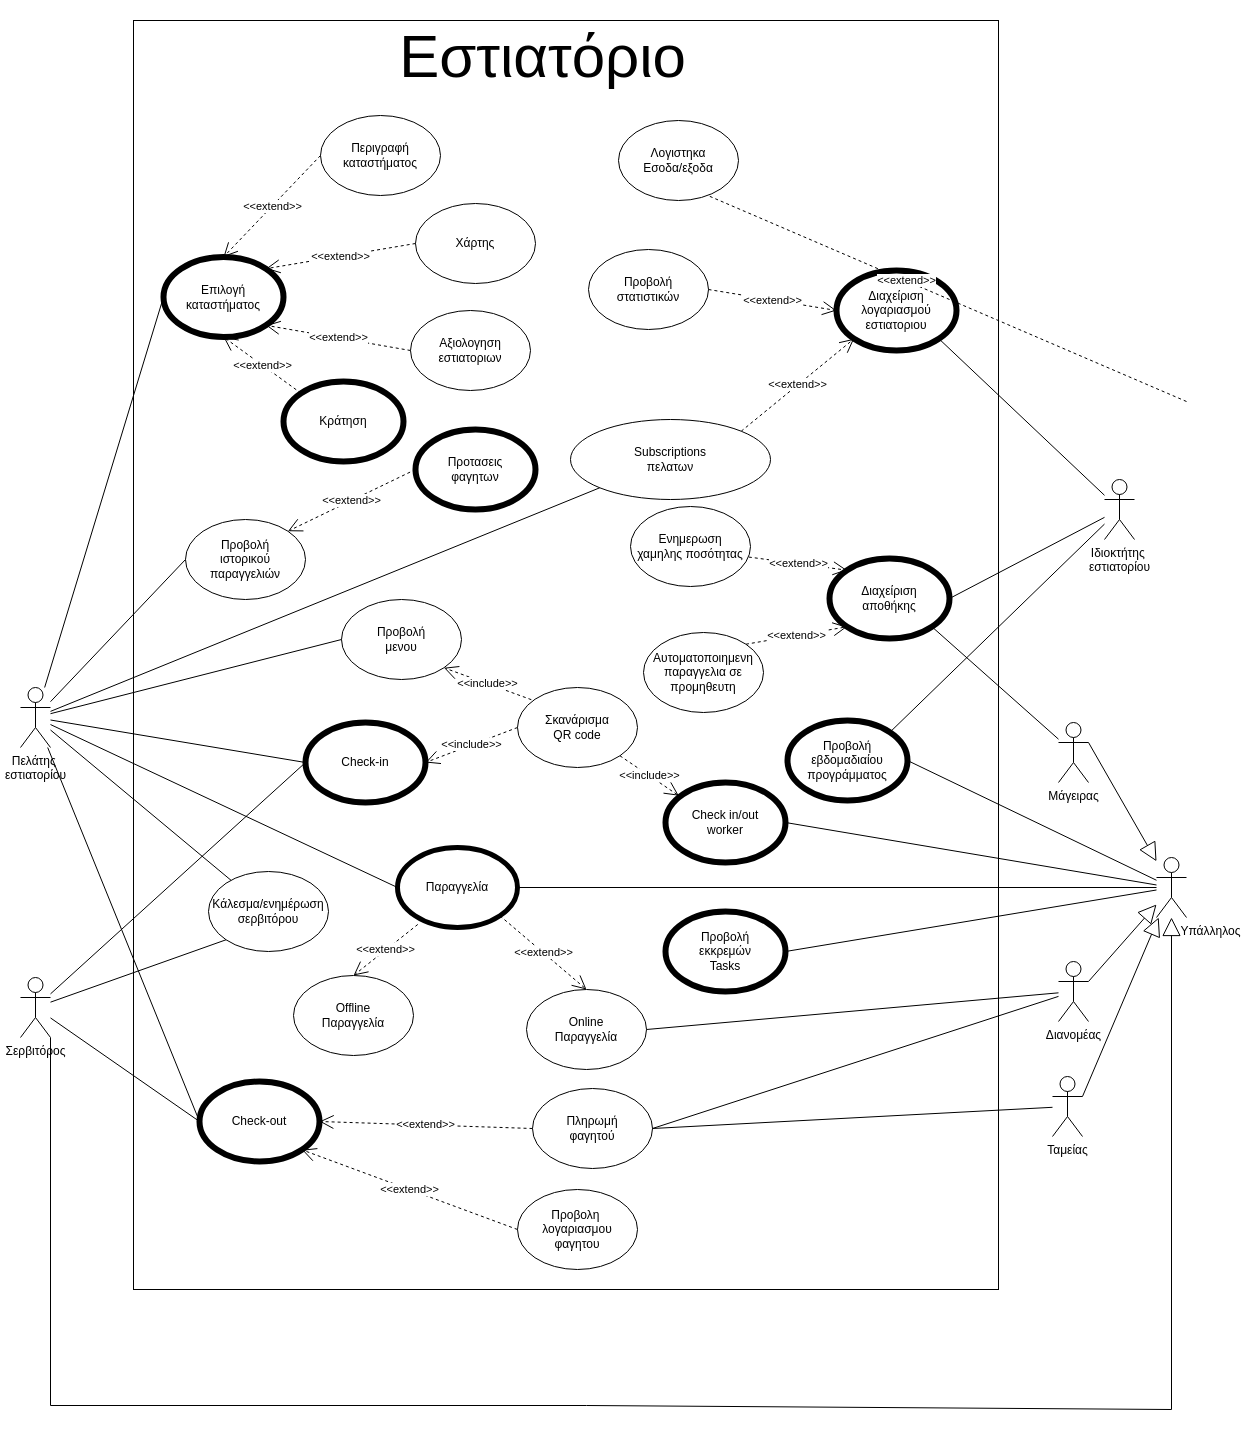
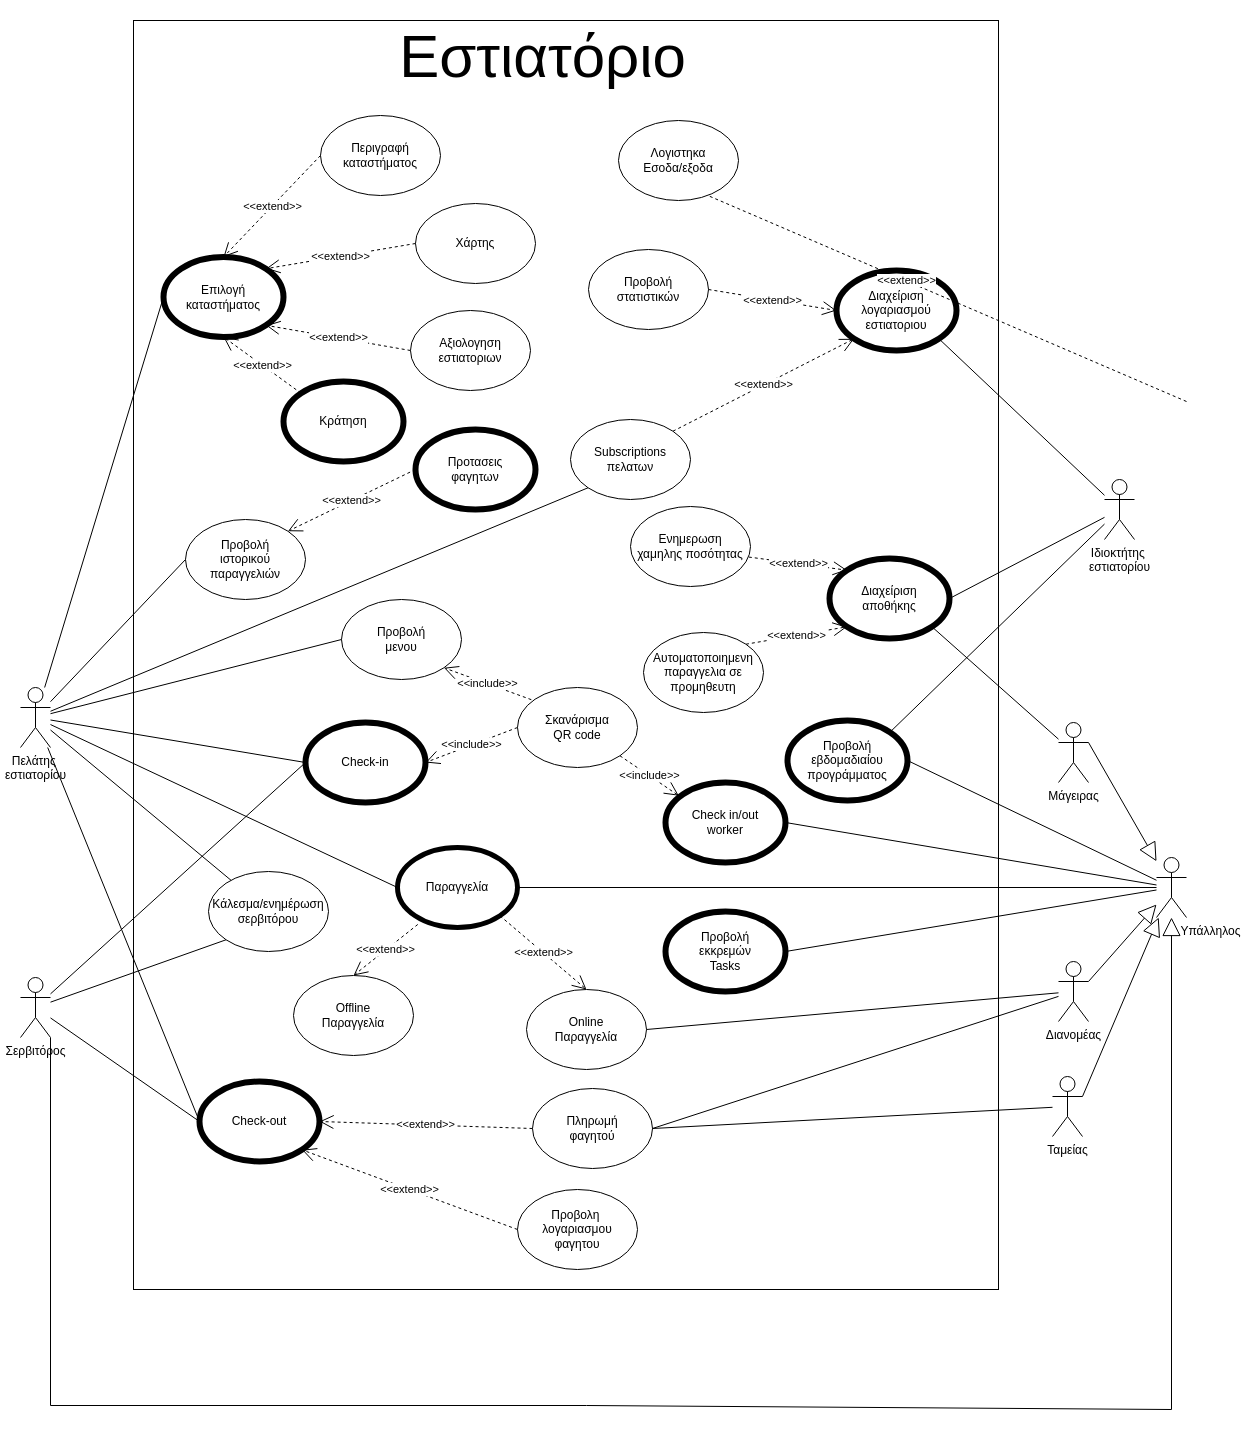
- <mxCell id="64" value="Subscriptions&lt;div&gt;πελατων&lt;/div&gt;" style="ellipse;whiteSpace=wrap;html=1;" vertex="1" parent="1"><mxGeometry x="570" y="419" width="200" height="80" as="geometry" /></mxCell>
+ <mxCell id="64" value="Subscriptions&lt;div&gt;πελατων&lt;/div&gt;" style="ellipse;whiteSpace=wrap;html=1;" vertex="1" parent="1"><mxGeometry x="570" y="419" width="120" height="80" as="geometry" /></mxCell>
